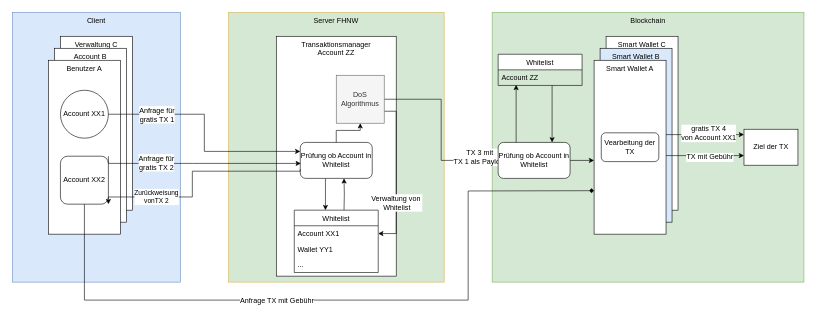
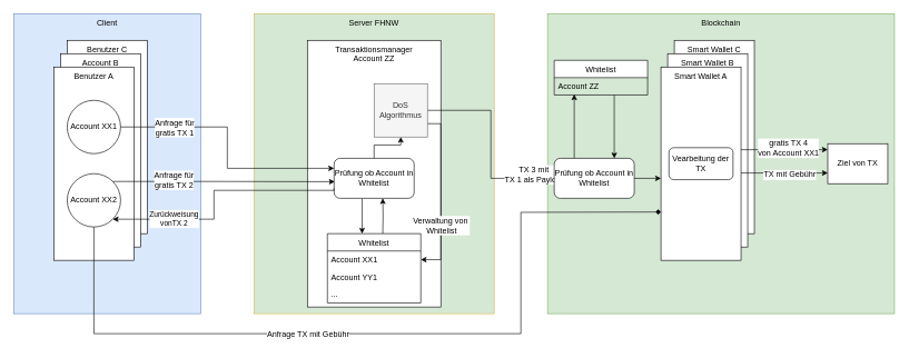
- <mxCell id="4" value="Verwaltung C" style="rounded=0;whiteSpace=wrap;html=1;verticalAlign=top;" vertex="1" parent="1"><mxGeometry x="100" y="60" width="120" height="290" as="geometry" /></mxCell>
+ <mxCell id="4" value="Benutzer C" style="rounded=0;whiteSpace=wrap;html=1;verticalAlign=top;" vertex="1" parent="1"><mxGeometry x="100" y="60" width="120" height="290" as="geometry" /></mxCell>
- <mxCell id="21" value="Smart Wallet B" style="rounded=0;whiteSpace=wrap;html=1;verticalAlign=top;fillColor=#dae8fc;" vertex="1" parent="1"><mxGeometry x="1000" y="80" width="120" height="290" as="geometry" /></mxCell>
+ <mxCell id="21" value="Smart Wallet B" style="rounded=0;whiteSpace=wrap;html=1;verticalAlign=top;" vertex="1" parent="1"><mxGeometry x="1000" y="80" width="120" height="290" as="geometry" /></mxCell>
- <mxCell id="10" value="Ziel der TX" style="rounded=0;whiteSpace=wrap;html=1;" vertex="1" parent="1"><mxGeometry x="1240" y="215" width="90" height="60" as="geometry" /></mxCell>
+ <mxCell id="10" value="Ziel von TX" style="rounded=0;whiteSpace=wrap;html=1;" vertex="1" parent="1"><mxGeometry x="1240" y="215" width="90" height="60" as="geometry" /></mxCell>
- <mxCell id="9" value="Account XX2" style="whiteSpace=wrap;html=1;aspect=fixed;rounded=1;" vertex="1" parent="1"><mxGeometry x="100" y="260" width="80" height="80" as="geometry" /></mxCell>
+ <mxCell id="9" value="Account XX2" style="ellipse;whiteSpace=wrap;html=1;aspect=fixed;" vertex="1" parent="1"><mxGeometry x="100" y="260" width="80" height="80" as="geometry" /></mxCell>
- <mxCell id="28" value="Wallet YY1" style="text;align=left;verticalAlign=top;spacingLeft=4;spacingRight=4;overflow=hidden;rotatable=0;points=[[0,0.5],[1,0.5]];portConstraint=eastwest;" vertex="1" parent="26"><mxGeometry y="52" width="140" height="26" as="geometry" /></mxCell>
+ <mxCell id="28" value="Account YY1" style="text;align=left;verticalAlign=top;spacingLeft=4;spacingRight=4;overflow=hidden;rotatable=0;points=[[0,0.5],[1,0.5]];portConstraint=eastwest;" vertex="1" parent="26"><mxGeometry y="52" width="140" height="26" as="geometry" /></mxCell>
